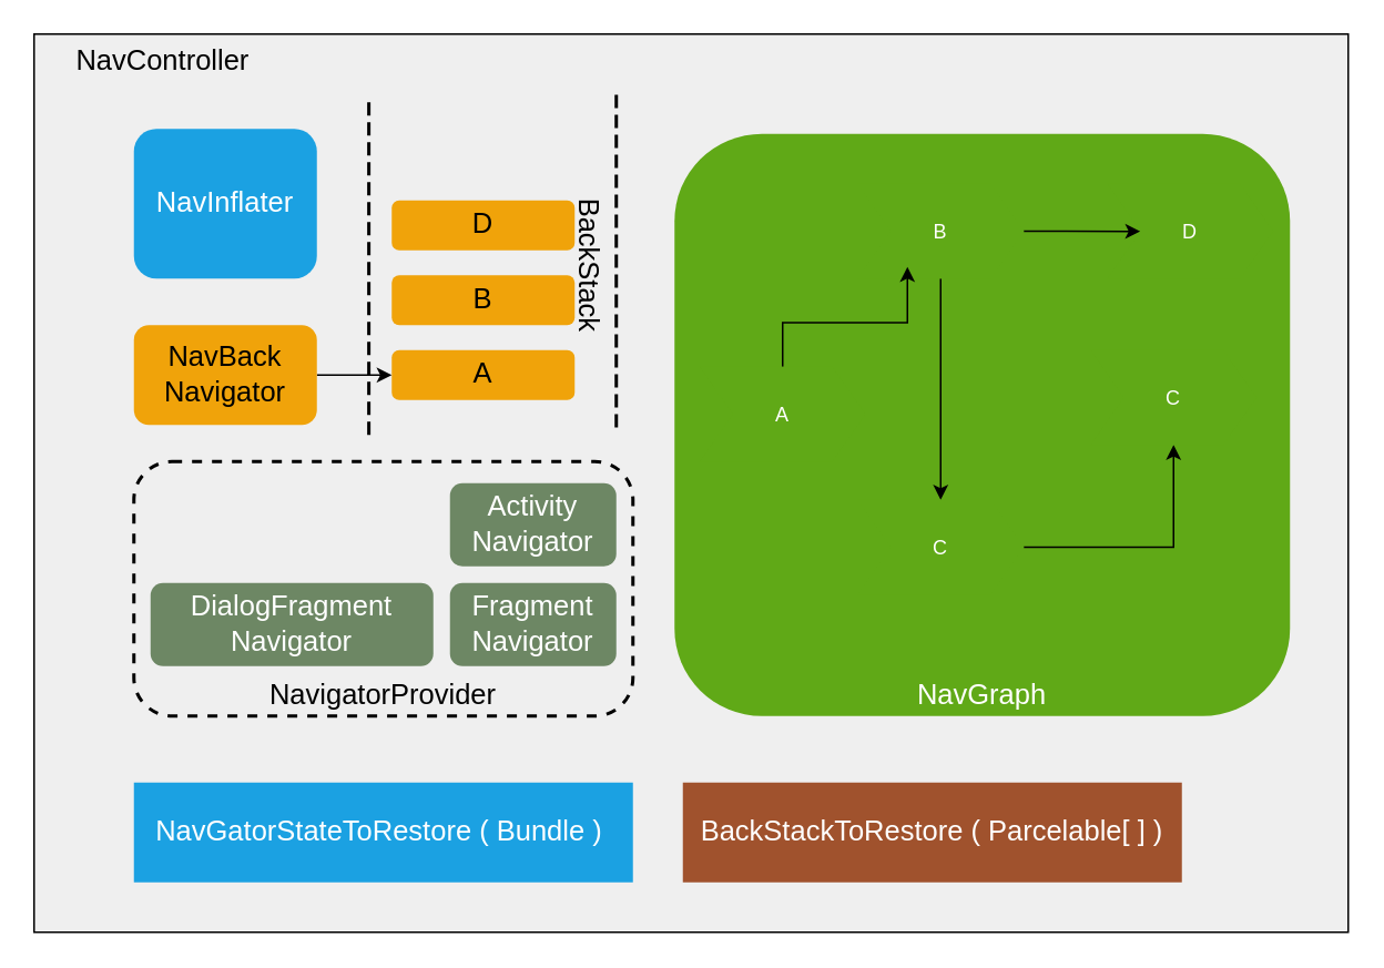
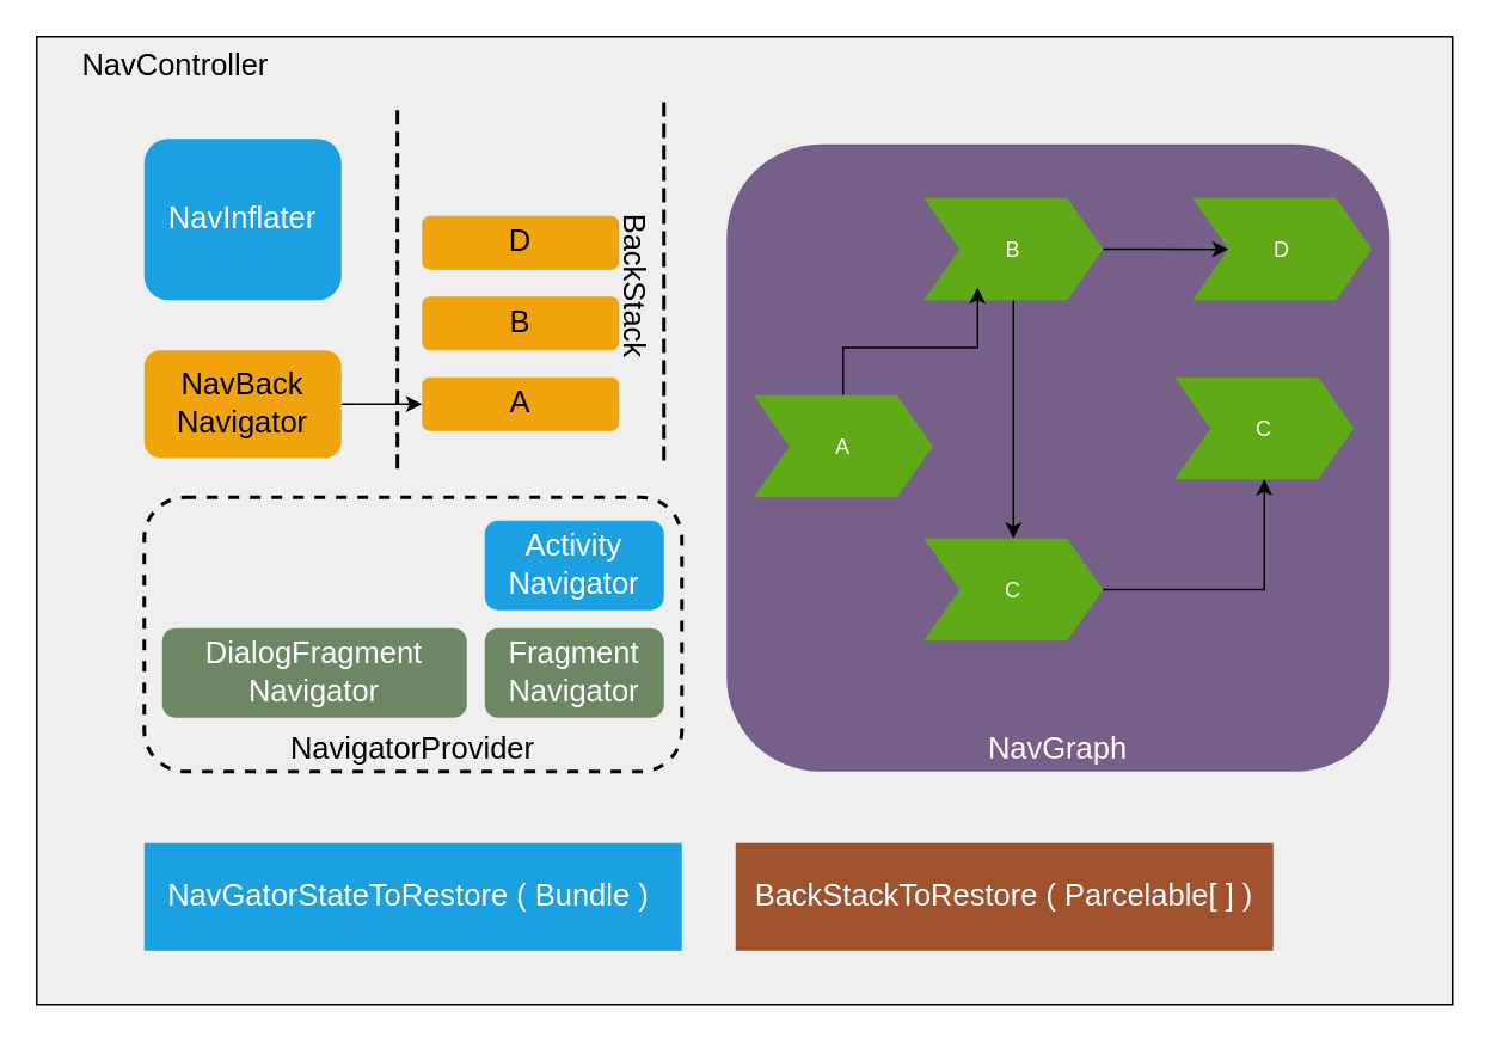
- <mxCell id="5" value="NavGraph" style="rounded=1;whiteSpace=wrap;html=1;fillColor=#60a917;fontSize=17;fontColor=#ffffff;align=center;strokeColor=none;verticalAlign=bottom;" parent="1" vertex="1"><mxGeometry x="405" y="80" width="370" height="350" as="geometry" /></mxCell>
+ <mxCell id="5" value="NavGraph" style="rounded=1;whiteSpace=wrap;html=1;fillColor=#76608a;fontSize=17;fontColor=#ffffff;align=center;strokeColor=none;verticalAlign=bottom;" parent="1" vertex="1"><mxGeometry x="405" y="80" width="370" height="350" as="geometry" /></mxCell>
- <mxCell id="16" value="Activity&lt;br&gt;Navigator" style="rounded=1;whiteSpace=wrap;html=1;fillColor=#6d8764;fontSize=17;fontColor=#ffffff;align=center;strokeColor=none;" parent="1" vertex="1"><mxGeometry x="270" y="290" width="100" height="50" as="geometry" /></mxCell>
+ <mxCell id="16" value="Activity&lt;br&gt;Navigator" style="rounded=1;whiteSpace=wrap;html=1;fillColor=#1ba1e2;fontSize=17;fontColor=#ffffff;align=center;strokeColor=none;" parent="1" vertex="1"><mxGeometry x="270" y="290" width="100" height="50" as="geometry" /></mxCell>
